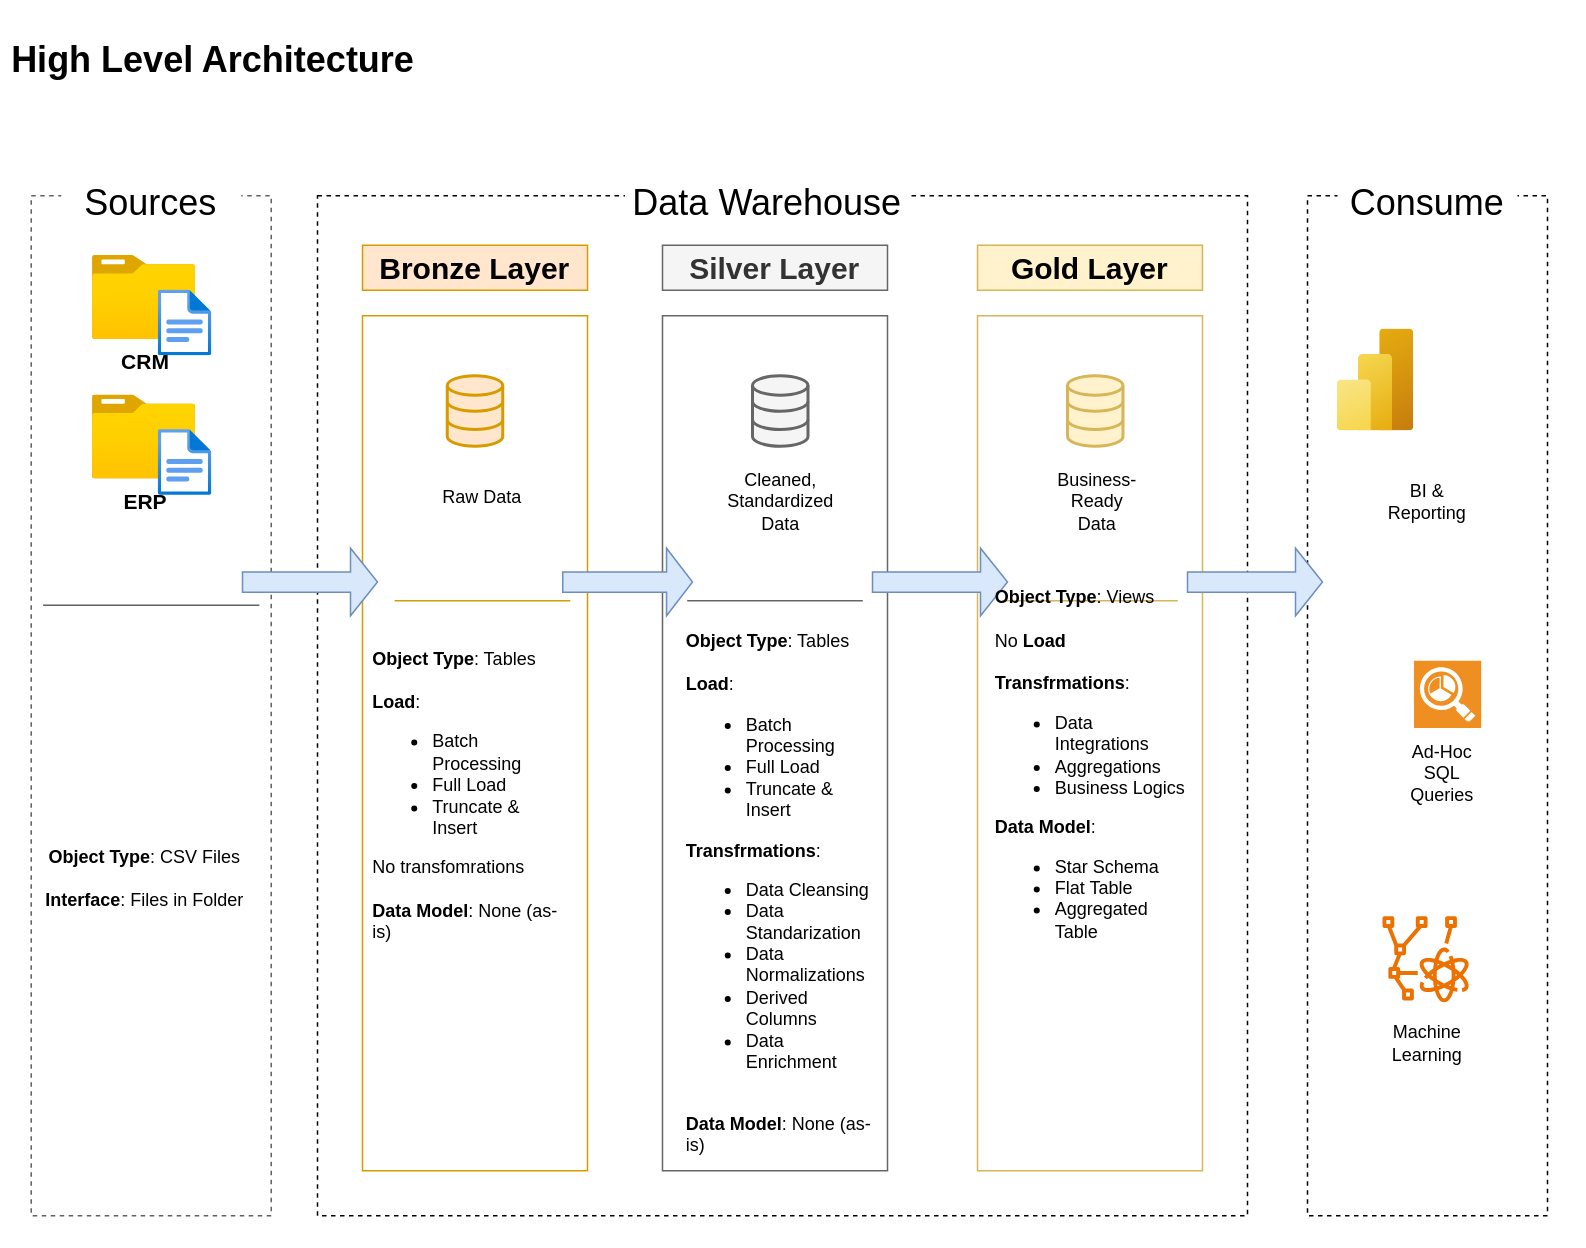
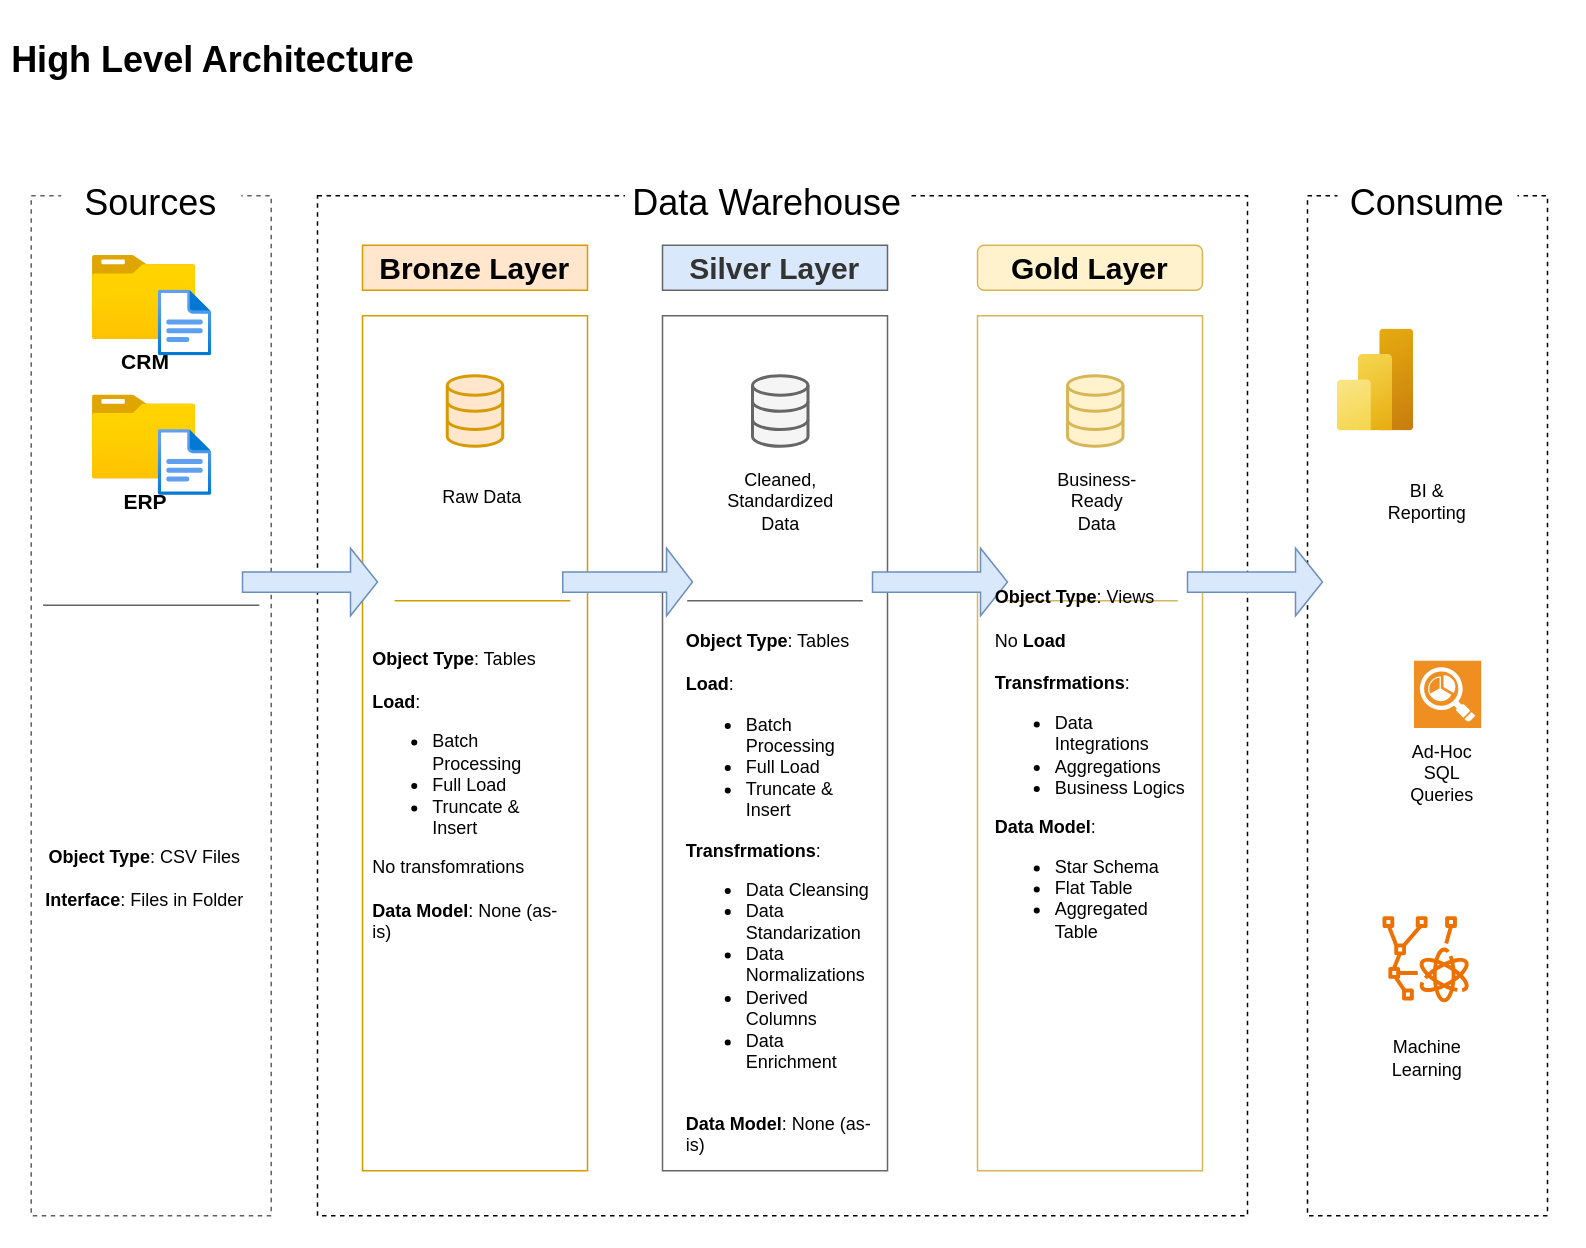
- <mxCell id="11" value="Silver Layer" style="rounded=0;whiteSpace=wrap;html=1;fillColor=#f5f5f5;strokeColor=#666666;fontSize=20;fontColor=#333333;fontStyle=1" vertex="1" parent="1"><mxGeometry x="441" y="163" width="150" height="30" as="geometry" /></mxCell>
+ <mxCell id="11" value="Silver Layer" style="rounded=0;whiteSpace=wrap;html=1;fillColor=#dae8fc;strokeColor=#666666;fontSize=20;fontColor=#333333;fontStyle=1;" vertex="1" parent="1"><mxGeometry x="441" y="163" width="150" height="30" as="geometry" /></mxCell>
- <mxCell id="13" value="Gold Layer" style="rounded=0;whiteSpace=wrap;html=1;fillColor=#fff2cc;strokeColor=#d6b656;fontSize=20;fontStyle=1" vertex="1" parent="1"><mxGeometry x="651" y="163" width="150" height="30" as="geometry" /></mxCell>
+ <mxCell id="13" value="Gold Layer" style="whiteSpace=wrap;html=1;fillColor=#fff2cc;strokeColor=#d6b656;fontSize=20;fontStyle=1;rounded=1;" vertex="1" parent="1"><mxGeometry x="651" y="163" width="150" height="30" as="geometry" /></mxCell>
- <mxCell id="41" value="Machine Learning" style="text;html=1;align=center;verticalAlign=middle;whiteSpace=wrap;rounded=0;" vertex="1" parent="1"><mxGeometry x="921" y="680" width="60" height="30" as="geometry" /></mxCell>
+ <mxCell id="41" value="Machine Learning" style="text;html=1;align=center;verticalAlign=middle;whiteSpace=wrap;rounded=0;" vertex="1" parent="1"><mxGeometry x="921" y="690" width="60" height="30" as="geometry" /></mxCell>
